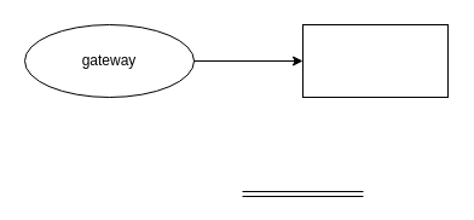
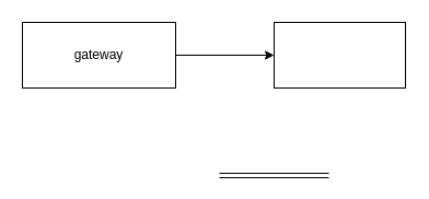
- <mxCell id="2" value="gateway" style="ellipse;whiteSpace=wrap;html=1;" vertex="1" parent="1"><mxGeometry x="20" y="20" width="140" height="60" as="geometry" /></mxCell>
+ <mxCell id="2" value="gateway" style="rounded=0;whiteSpace=wrap;html=1;" vertex="1" parent="1"><mxGeometry x="20" y="20" width="140" height="60" as="geometry" /></mxCell>
